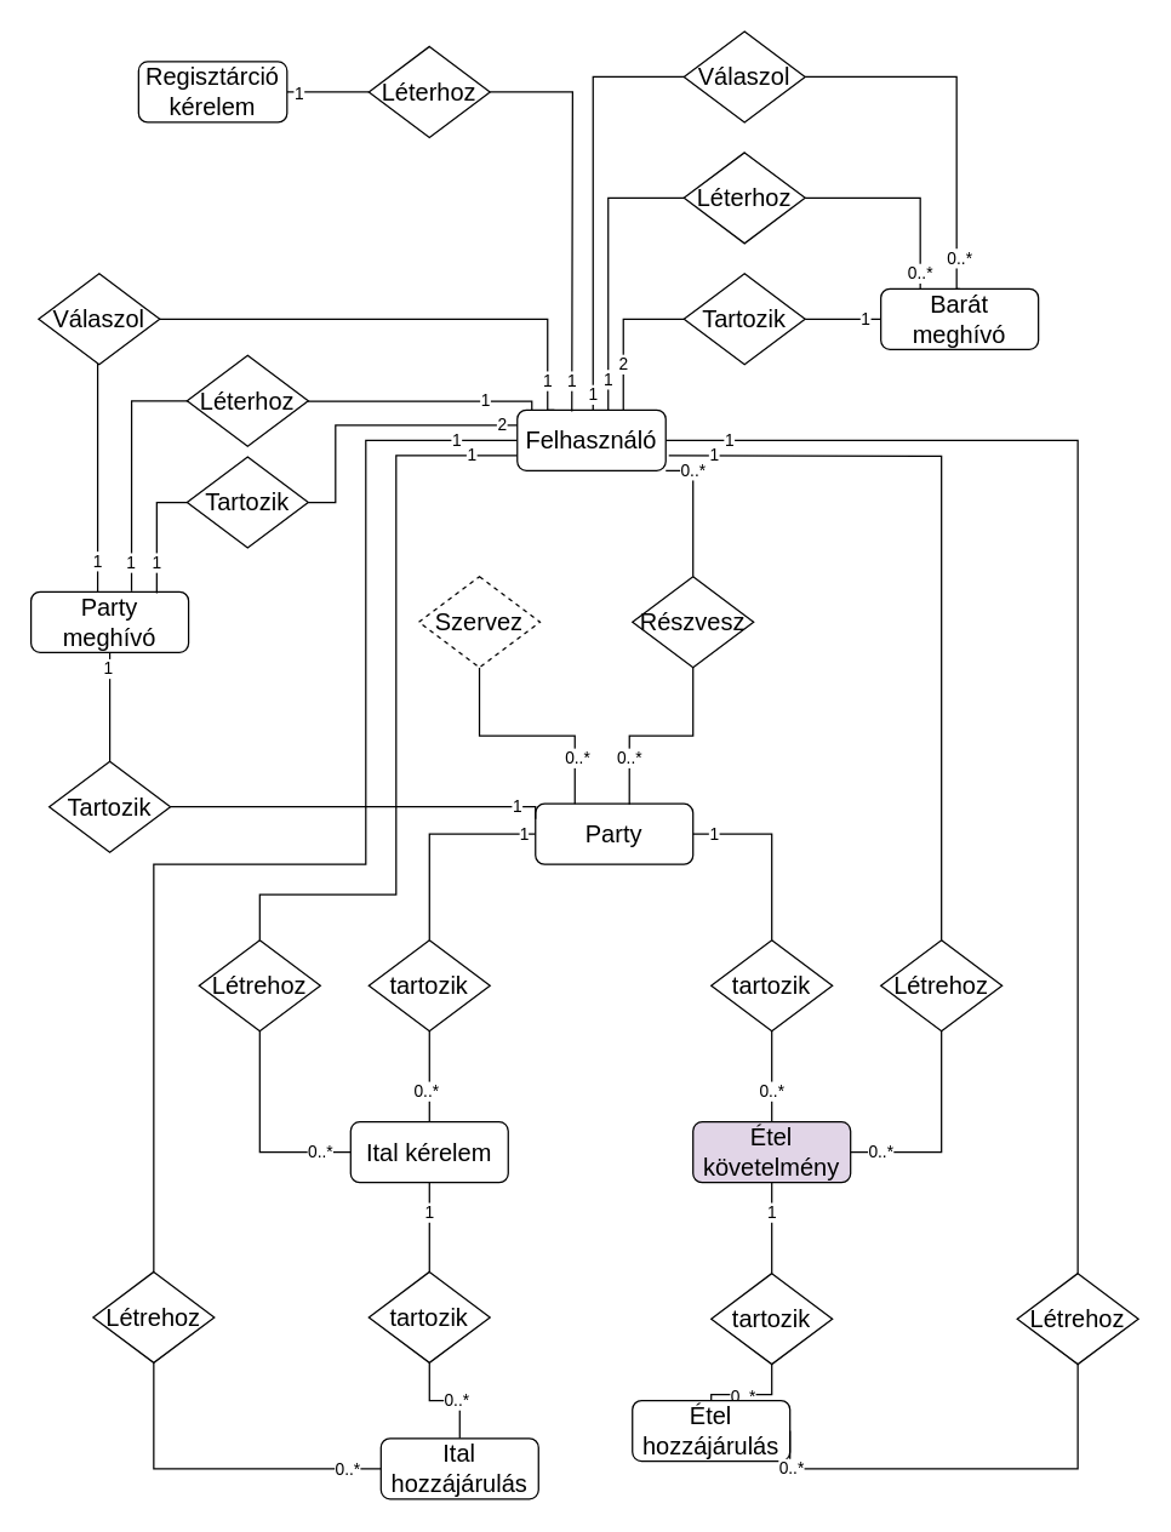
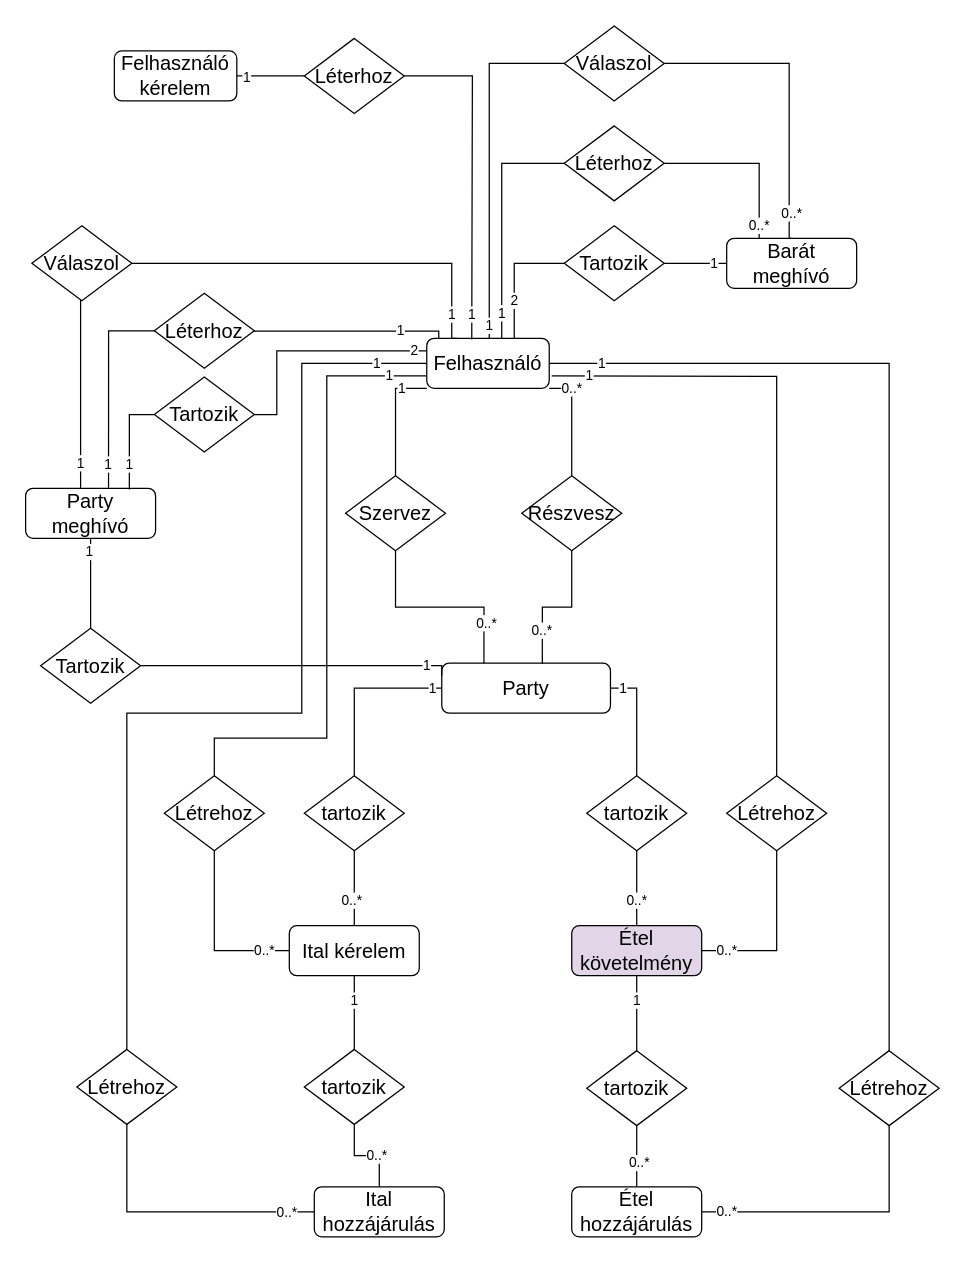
- <mxCell id="63" value="&lt;span style=&quot;font-size: 16px;&quot;&gt;Regisztárció kérelem&lt;/span&gt;" style="rounded=1;whiteSpace=wrap;html=1;" vertex="1" parent="1"><mxGeometry x="91" y="40" width="98" height="40" as="geometry" /></mxCell>
+ <mxCell id="63" value="&lt;span style=&quot;font-size: 16px;&quot;&gt;Felhasználó kérelem&lt;/span&gt;" style="rounded=1;whiteSpace=wrap;html=1;" vertex="1" parent="1"><mxGeometry x="91" y="40" width="98" height="40" as="geometry" /></mxCell>
+ <mxCell id="20" value="1" style="edgeStyle=orthogonalEdgeStyle;rounded=0;orthogonalLoop=1;jettySize=auto;html=1;entryX=0.5;entryY=0;entryDx=0;entryDy=0;endArrow=none;endFill=0;exitX=0;exitY=1;exitDx=0;exitDy=0;labelPosition=center;verticalLabelPosition=middle;align=center;verticalAlign=middle;" parent="1" source="29" target="31" edge="1"><mxGeometry x="-0.573" relative="1" as="geometry"><mxPoint x="307" y="290" as="sourcePoint" /><mxPoint x="288" y="380" as="targetPoint" /><Array as="points"><mxPoint x="316" y="310" /></Array><mxPoint as="offset" /></mxGeometry></mxCell>
- <mxCell id="31" value="&lt;font style=&quot;font-size: 16px;&quot;&gt;Szervez&lt;/font&gt;" style="rhombus;whiteSpace=wrap;html=1;dashed=1;" parent="1" vertex="1"><mxGeometry x="276" y="380" width="80" height="60" as="geometry" /></mxCell>
+ <mxCell id="31" value="&lt;font style=&quot;font-size: 16px;&quot;&gt;Szervez&lt;/font&gt;" style="rhombus;whiteSpace=wrap;html=1;" parent="1" vertex="1"><mxGeometry x="276" y="380" width="80" height="60" as="geometry" /></mxCell>
- <mxCell id="3" value="&lt;font style=&quot;font-size: 16px;&quot;&gt;Party&lt;/font&gt;" style="rounded=1;whiteSpace=wrap;html=1;" parent="1" vertex="1"><mxGeometry x="353" y="530" width="104" height="40" as="geometry" /></mxCell>
+ <mxCell id="3" value="&lt;font style=&quot;font-size: 16px;&quot;&gt;Party&lt;/font&gt;" style="rounded=1;whiteSpace=wrap;html=1;" parent="1" vertex="1"><mxGeometry x="353" y="530" width="135" height="40" as="geometry" /></mxCell>
- <mxCell id="18" value="&lt;span style=&quot;font-size: 16px;&quot;&gt;Étel hozzájárulás&lt;/span&gt;" style="rounded=1;whiteSpace=wrap;html=1;" parent="1" vertex="1"><mxGeometry x="417" y="924" width="104" height="40" as="geometry" /></mxCell>
+ <mxCell id="18" value="&lt;span style=&quot;font-size: 16px;&quot;&gt;Étel hozzájárulás&lt;/span&gt;" style="rounded=1;whiteSpace=wrap;html=1;" parent="1" vertex="1"><mxGeometry x="457" y="949" width="104" height="40" as="geometry" /></mxCell>
